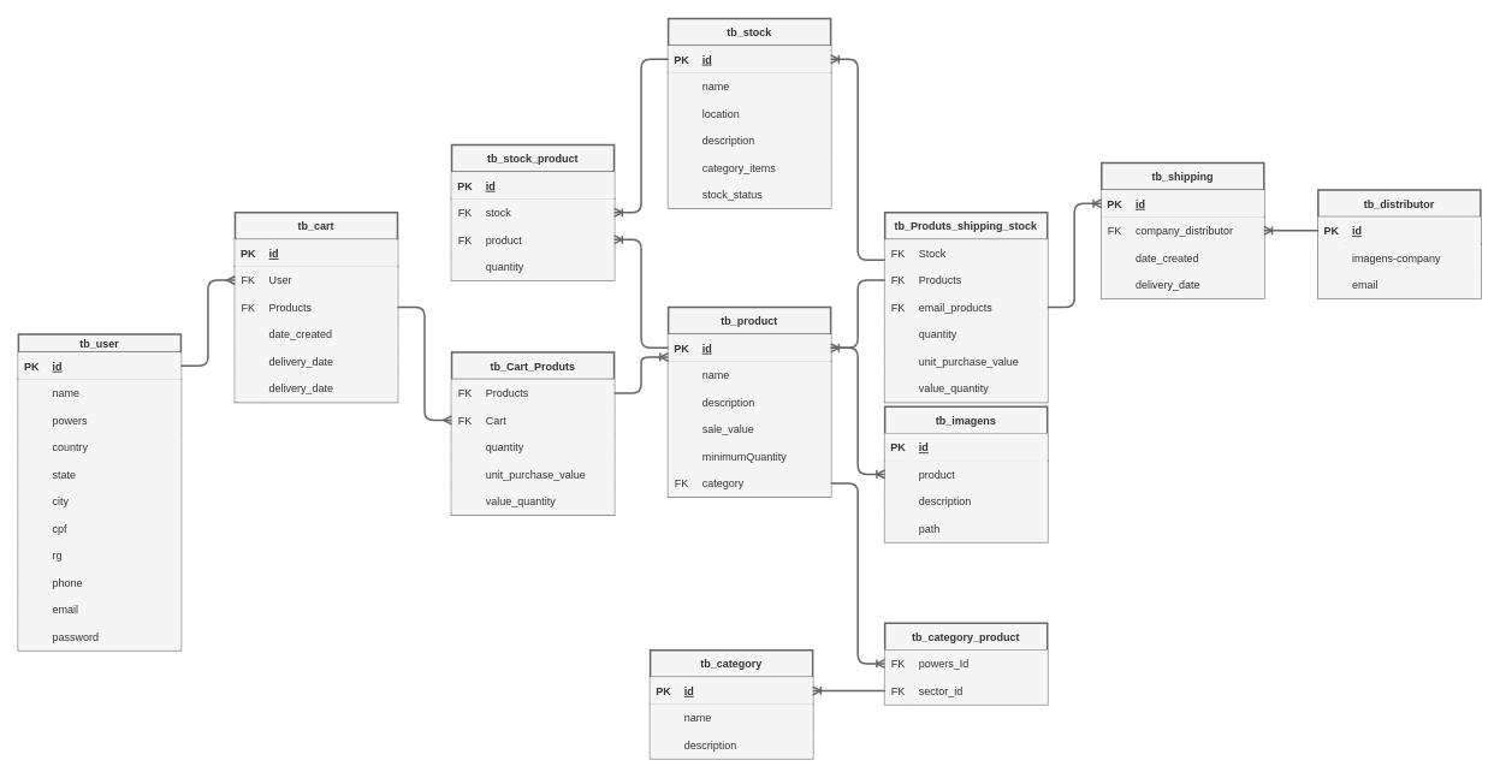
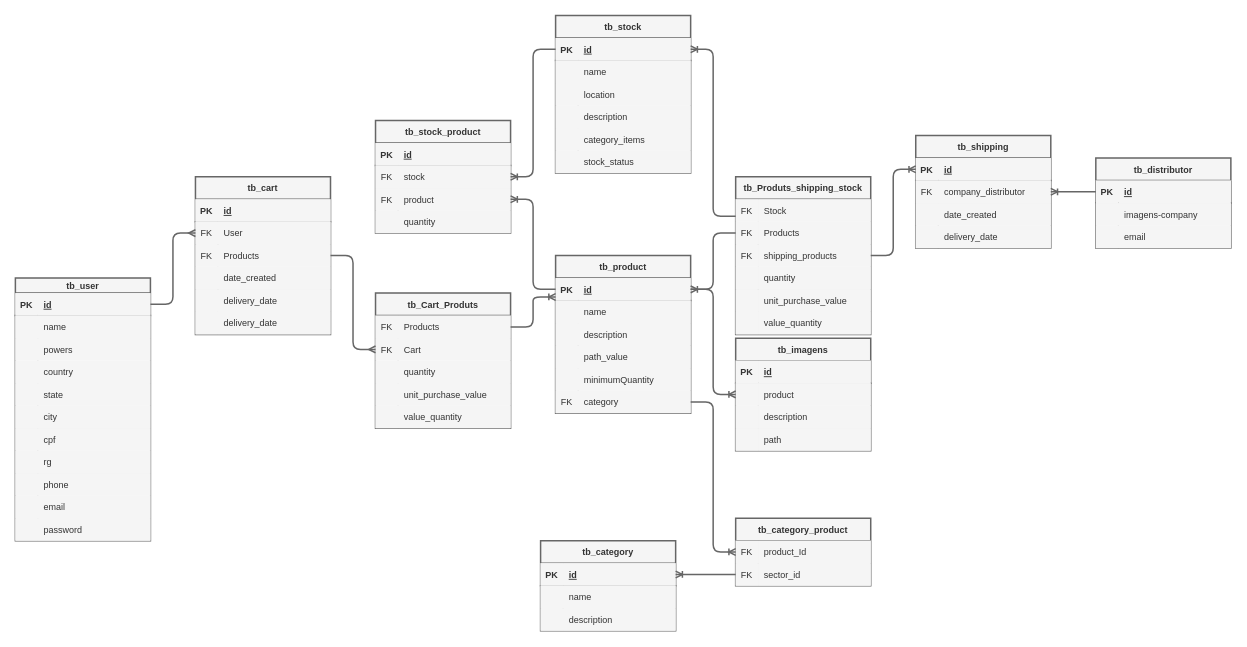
- <mxCell id="154" value="email_products" style="shape=partialRectangle;connectable=0;fillColor=#f5f5f5;top=0;left=0;bottom=0;right=0;align=left;spacingLeft=6;overflow=hidden;strokeWidth=2;labelBackgroundColor=none;fontSize=12;labelBorderColor=none;fontColor=#333333;strokeColor=#666666;" parent="152" vertex="1"><mxGeometry x="30" width="150" height="30" as="geometry"><mxRectangle width="150" height="30" as="alternateBounds" /></mxGeometry></mxCell>
+ <mxCell id="154" value="shipping_products" style="shape=partialRectangle;connectable=0;fillColor=#f5f5f5;top=0;left=0;bottom=0;right=0;align=left;spacingLeft=6;overflow=hidden;strokeWidth=2;labelBackgroundColor=none;fontSize=12;labelBorderColor=none;fontColor=#333333;strokeColor=#666666;" parent="152" vertex="1"><mxGeometry x="30" width="150" height="30" as="geometry"><mxRectangle width="150" height="30" as="alternateBounds" /></mxGeometry></mxCell>
- <mxCell id="14" value="sale_value" style="shape=partialRectangle;connectable=0;fillColor=#f5f5f5;top=0;left=0;bottom=0;right=0;align=left;spacingLeft=6;overflow=hidden;strokeWidth=2;labelBackgroundColor=none;fontSize=12;labelBorderColor=none;fontColor=#333333;strokeColor=#666666;" parent="12" vertex="1"><mxGeometry x="30" width="150" height="30" as="geometry"><mxRectangle width="150" height="30" as="alternateBounds" /></mxGeometry></mxCell>
+ <mxCell id="14" value="path_value" style="shape=partialRectangle;connectable=0;fillColor=#f5f5f5;top=0;left=0;bottom=0;right=0;align=left;spacingLeft=6;overflow=hidden;strokeWidth=2;labelBackgroundColor=none;fontSize=12;labelBorderColor=none;fontColor=#333333;strokeColor=#666666;" parent="12" vertex="1"><mxGeometry x="30" width="150" height="30" as="geometry"><mxRectangle width="150" height="30" as="alternateBounds" /></mxGeometry></mxCell>
- <mxCell id="24" value="powers_Id" style="shape=partialRectangle;connectable=0;fillColor=#f5f5f5;top=0;left=0;bottom=0;right=0;align=left;spacingLeft=6;overflow=hidden;strokeWidth=2;labelBackgroundColor=none;fontSize=12;labelBorderColor=none;fontColor=#333333;strokeColor=#666666;" parent="22" vertex="1"><mxGeometry x="30" width="150" height="30" as="geometry"><mxRectangle width="150" height="30" as="alternateBounds" /></mxGeometry></mxCell>
+ <mxCell id="24" value="product_Id" style="shape=partialRectangle;connectable=0;fillColor=#f5f5f5;top=0;left=0;bottom=0;right=0;align=left;spacingLeft=6;overflow=hidden;strokeWidth=2;labelBackgroundColor=none;fontSize=12;labelBorderColor=none;fontColor=#333333;strokeColor=#666666;" parent="22" vertex="1"><mxGeometry x="30" width="150" height="30" as="geometry"><mxRectangle width="150" height="30" as="alternateBounds" /></mxGeometry></mxCell>
